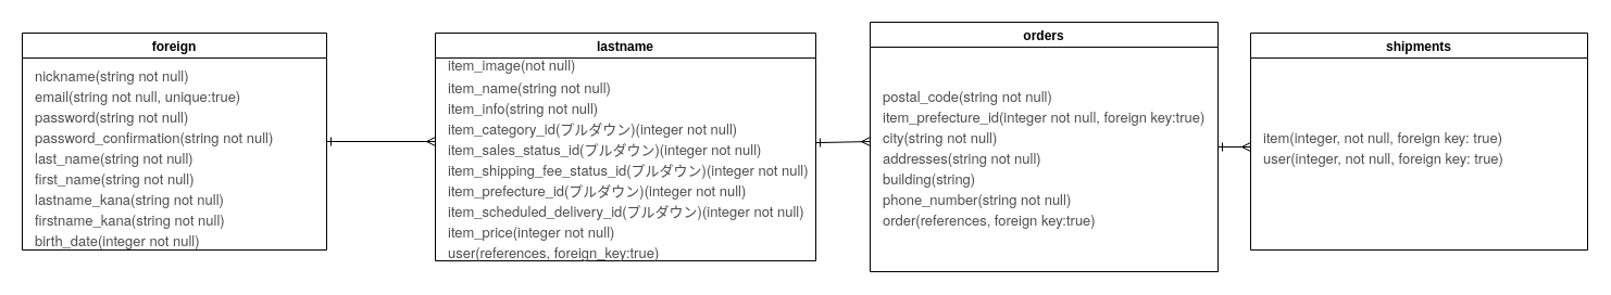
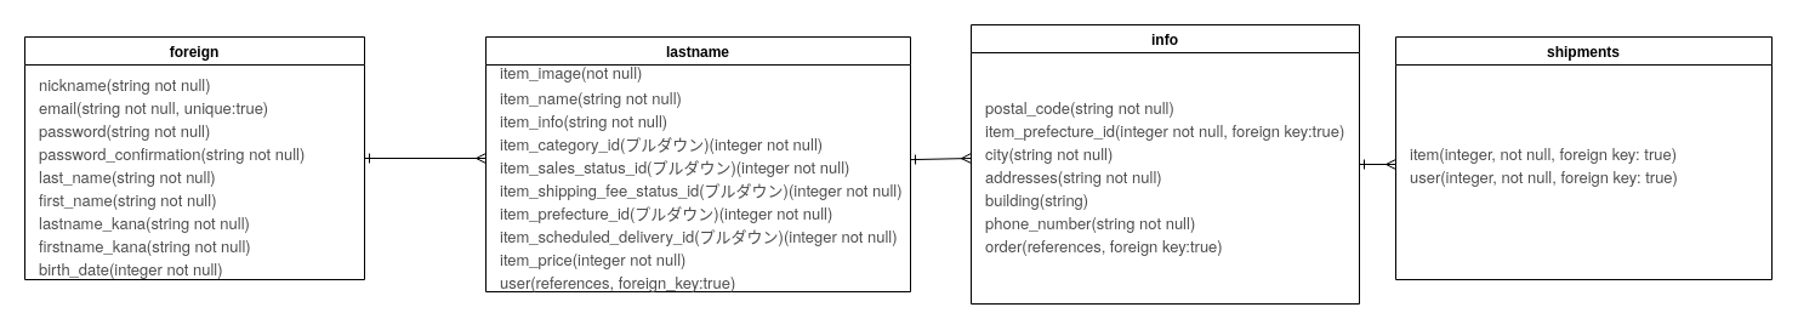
- <mxCell id="9" value="orders" style="swimlane;" parent="1" vertex="1"><mxGeometry x="800" y="20" width="320" height="230" as="geometry" /></mxCell>
+ <mxCell id="9" value="info" style="swimlane;" parent="1" vertex="1"><mxGeometry x="800" y="20" width="320" height="230" as="geometry" /></mxCell>
